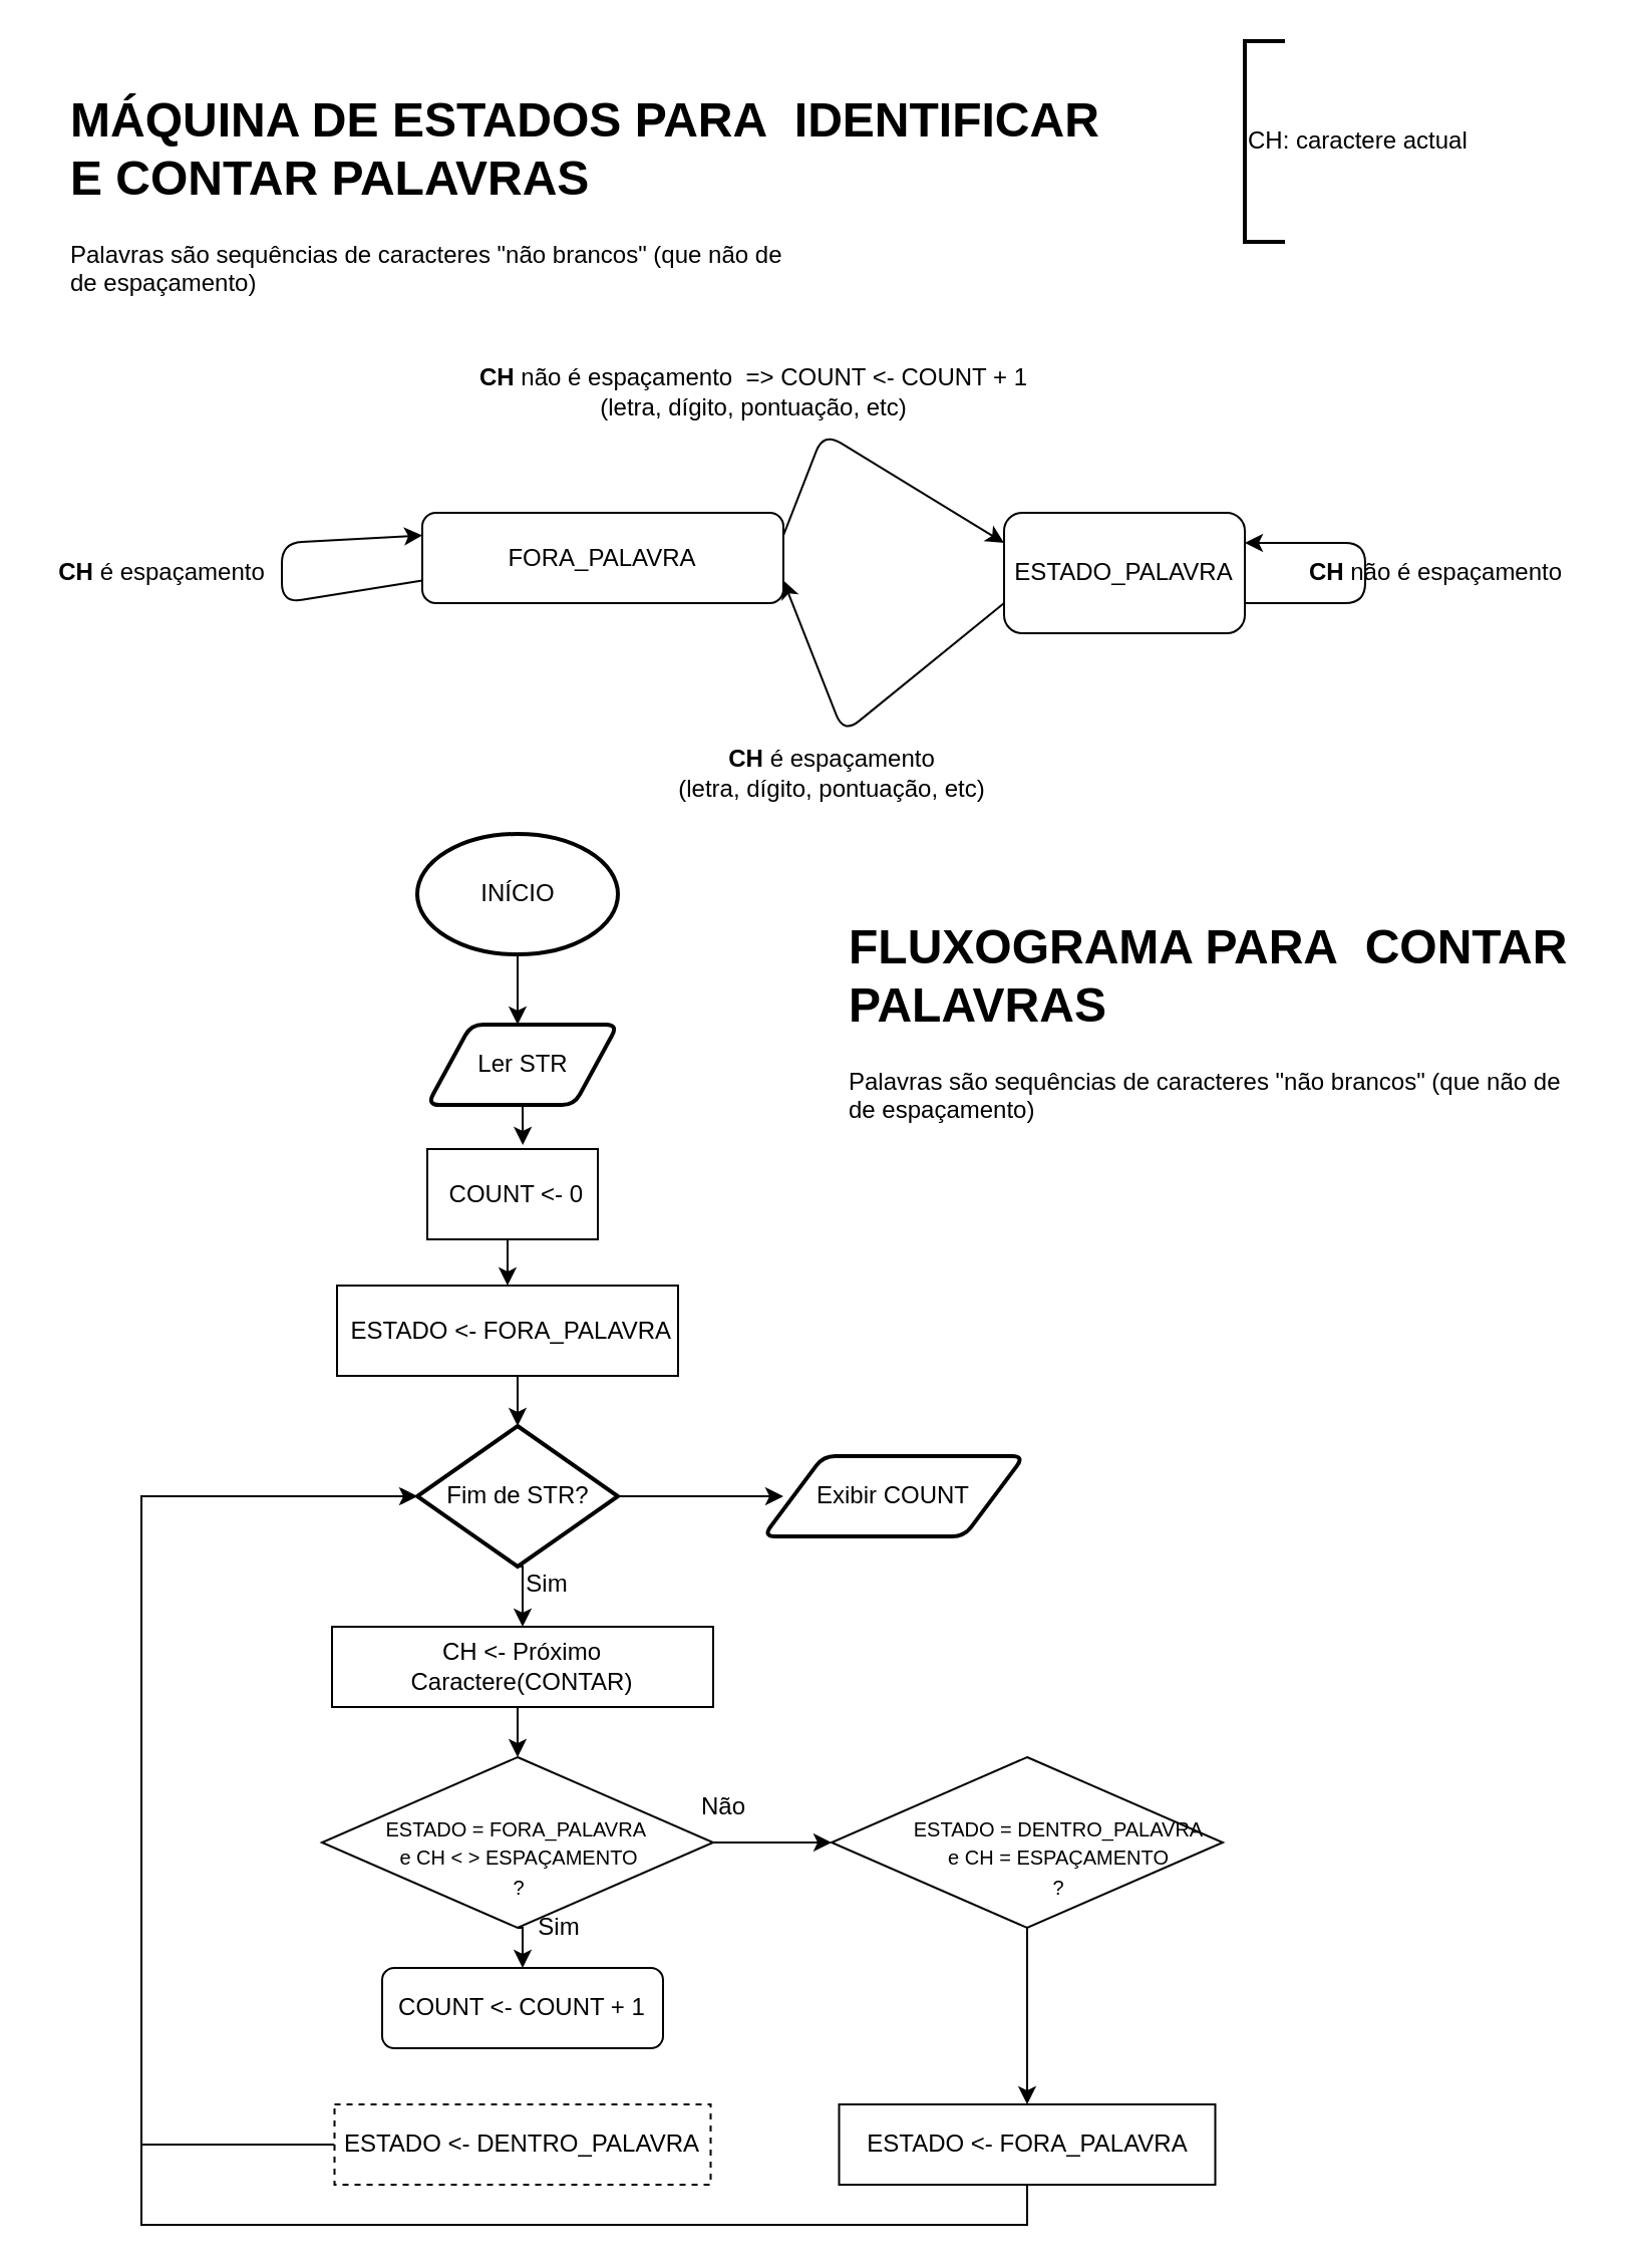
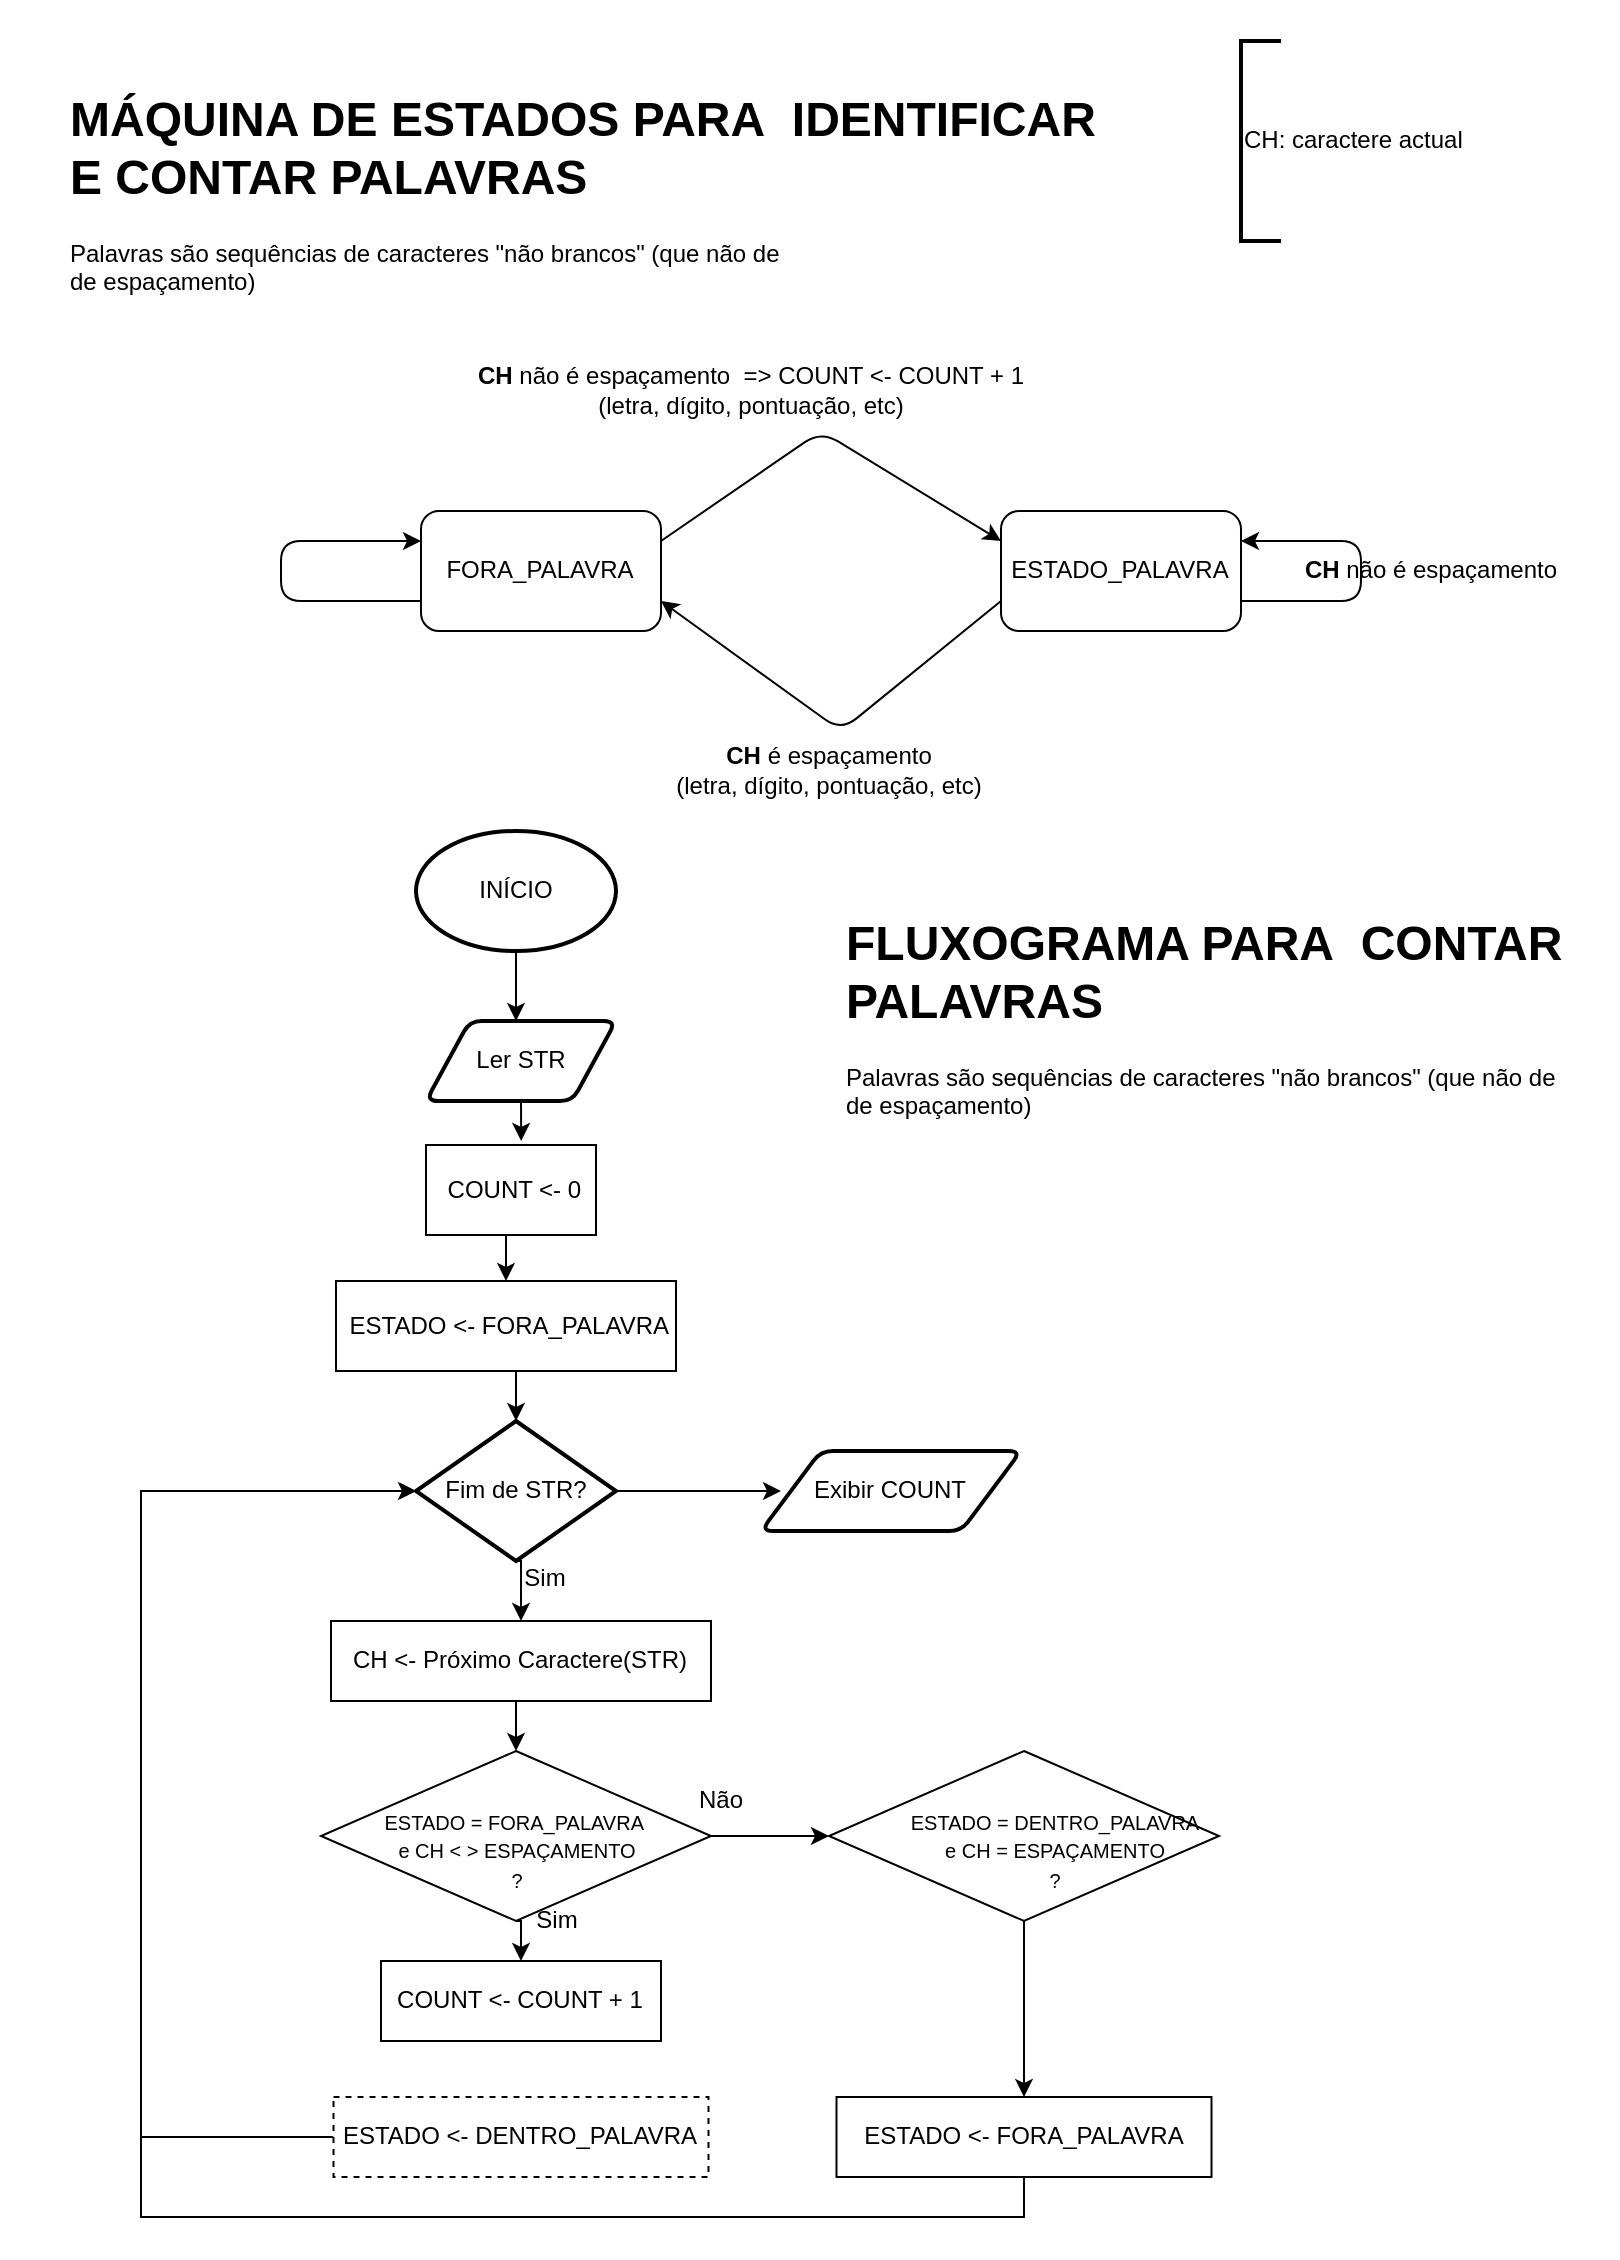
- <mxCell id="2" value="FORA_PALAVRA" style="rounded=1;whiteSpace=wrap;html=1;" vertex="1" parent="1"><mxGeometry x="210" y="255" width="180" height="45" as="geometry" /></mxCell>
+ <mxCell id="2" value="FORA_PALAVRA" style="rounded=1;whiteSpace=wrap;html=1;" vertex="1" parent="1"><mxGeometry x="210" y="255" width="120" height="60" as="geometry" /></mxCell>
- <mxCell id="11" value="&lt;b&gt;CH&lt;/b&gt;&amp;nbsp;é espaçamento &lt;br&gt;" style="text;html=1;align=center;verticalAlign=middle;resizable=0;points=[];autosize=1;strokeColor=none;" vertex="1" parent="1"><mxGeometry x="20" y="275" width="120" height="20" as="geometry" /></mxCell>
- <mxCell id="24" value="CH &amp;lt;- Próximo Caractere(CONTAR)" style="rounded=0;whiteSpace=wrap;html=1;" vertex="1" parent="1"><mxGeometry x="165" y="810" width="190" height="40" as="geometry" /></mxCell>
+ <mxCell id="24" value="CH &amp;lt;- Próximo Caractere(STR)" style="rounded=0;whiteSpace=wrap;html=1;" vertex="1" parent="1"><mxGeometry x="165" y="810" width="190" height="40" as="geometry" /></mxCell>
- <mxCell id="30" value="COUNT &amp;lt;- COUNT + 1" style="whiteSpace=wrap;html=1;rounded=1;" vertex="1" parent="1"><mxGeometry x="190" y="980" width="140" height="40" as="geometry" /></mxCell>
+ <mxCell id="30" value="COUNT &amp;lt;- COUNT + 1" style="rounded=0;whiteSpace=wrap;html=1;" vertex="1" parent="1"><mxGeometry x="190" y="980" width="140" height="40" as="geometry" /></mxCell>
